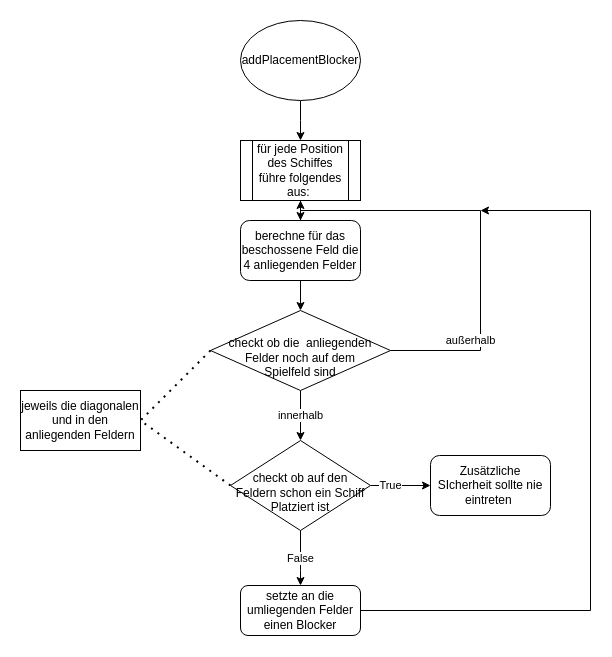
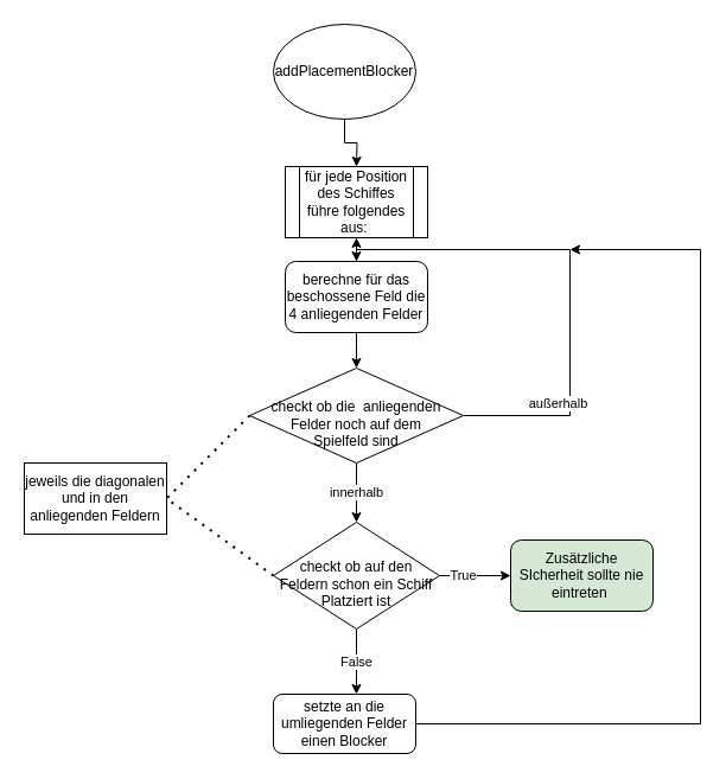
- <mxCell id="3" value="addPlacementBlocker" style="ellipse;whiteSpace=wrap;html=1;" parent="1" vertex="1"><mxGeometry x="240" y="20" width="120" height="80" as="geometry" /></mxCell>
+ <mxCell id="3" value="addPlacementBlocker" style="ellipse;whiteSpace=wrap;html=1;" parent="1" vertex="1"><mxGeometry x="230" y="20" width="120" height="80" as="geometry" /></mxCell>
- <mxCell id="19" value="Zusätzliche SIcherheit sollte nie eintreten&amp;nbsp;" style="rounded=1;whiteSpace=wrap;html=1;" vertex="1" parent="1"><mxGeometry x="430" y="455" width="120" height="60" as="geometry" /></mxCell>
+ <mxCell id="19" value="Zusätzliche SIcherheit sollte nie eintreten&amp;nbsp;" style="rounded=1;whiteSpace=wrap;html=1;fillColor=#d5e8d4;" vertex="1" parent="1"><mxGeometry x="430" y="455" width="120" height="60" as="geometry" /></mxCell>
- <mxCell id="14" value="setzte an die umliegenden Felder einen Blocker" style="rounded=1;whiteSpace=wrap;html=1;" parent="1" vertex="1"><mxGeometry x="240" y="585" width="120" height="50" as="geometry" /></mxCell>
+ <mxCell id="14" value="setzte an die umliegenden Felder einen Blocker" style="rounded=1;whiteSpace=wrap;html=1;" parent="1" vertex="1"><mxGeometry x="230" y="585" width="120" height="50" as="geometry" /></mxCell>
